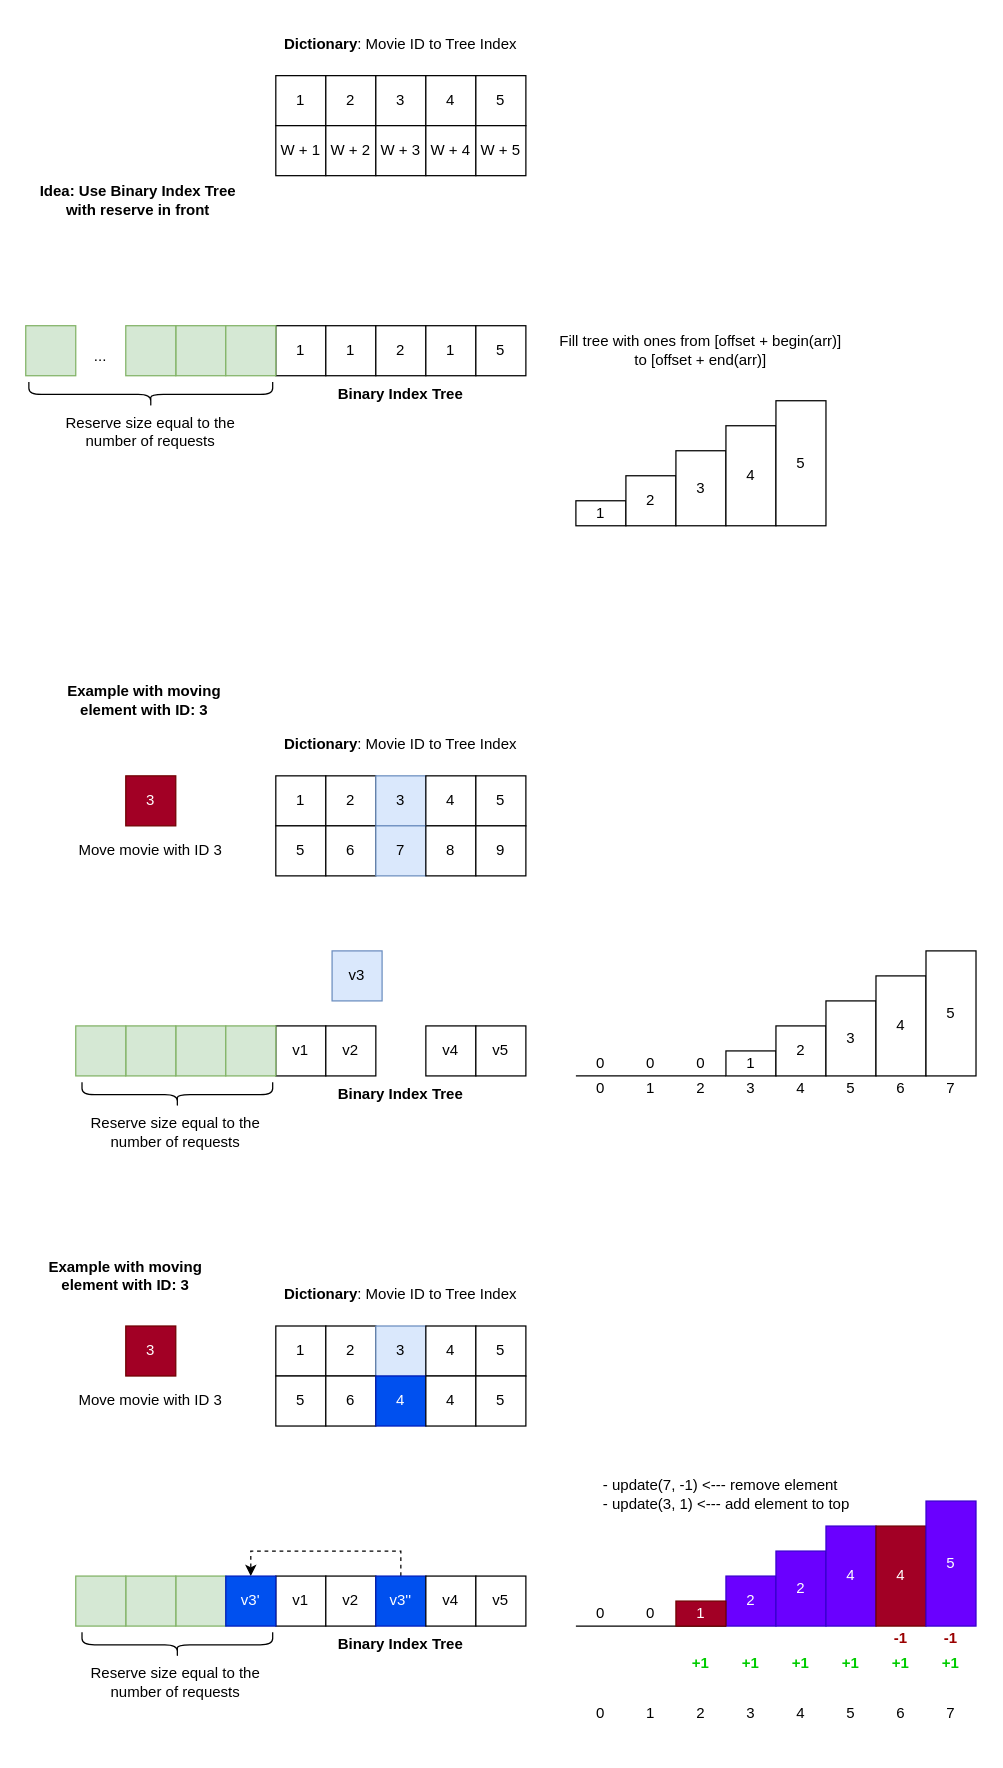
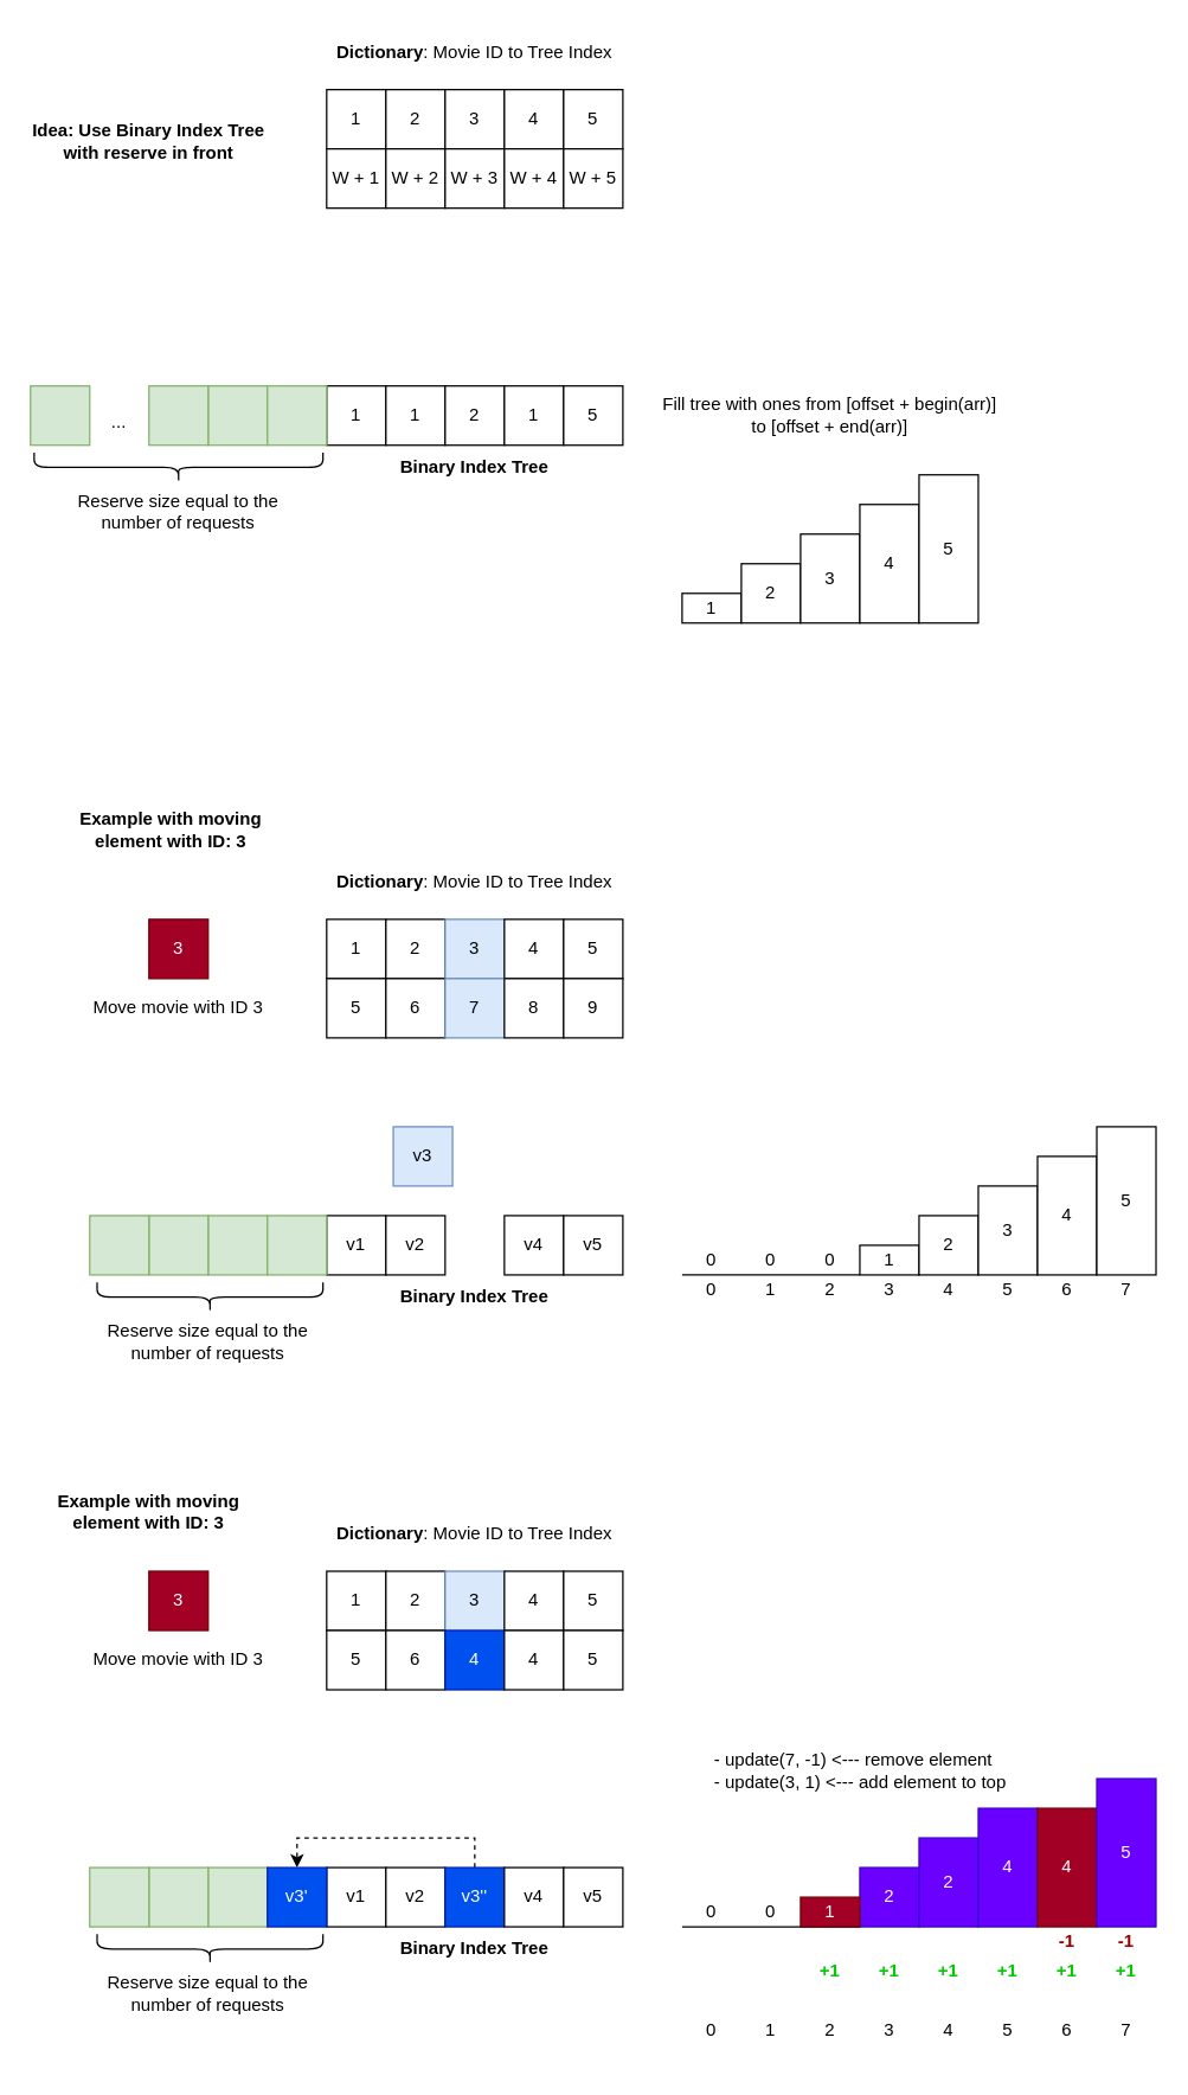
- <mxCell id="126" value="Idea: Use Binary Index Tree with reserve in front" style="text;html=1;strokeColor=none;fillColor=none;align=center;verticalAlign=middle;whiteSpace=wrap;rounded=0;fontColor=#000000;fontStyle=1" vertex="1" parent="1"><mxGeometry x="30" y="125" width="160" height="70" as="geometry" /></mxCell>
+ <mxCell id="126" value="Idea: Use Binary Index Tree with reserve in front" style="text;html=1;strokeColor=none;fillColor=none;align=center;verticalAlign=middle;whiteSpace=wrap;rounded=0;fontColor=#000000;fontStyle=1" vertex="1" parent="1"><mxGeometry x="20" y="60" width="160" height="70" as="geometry" /></mxCell>
